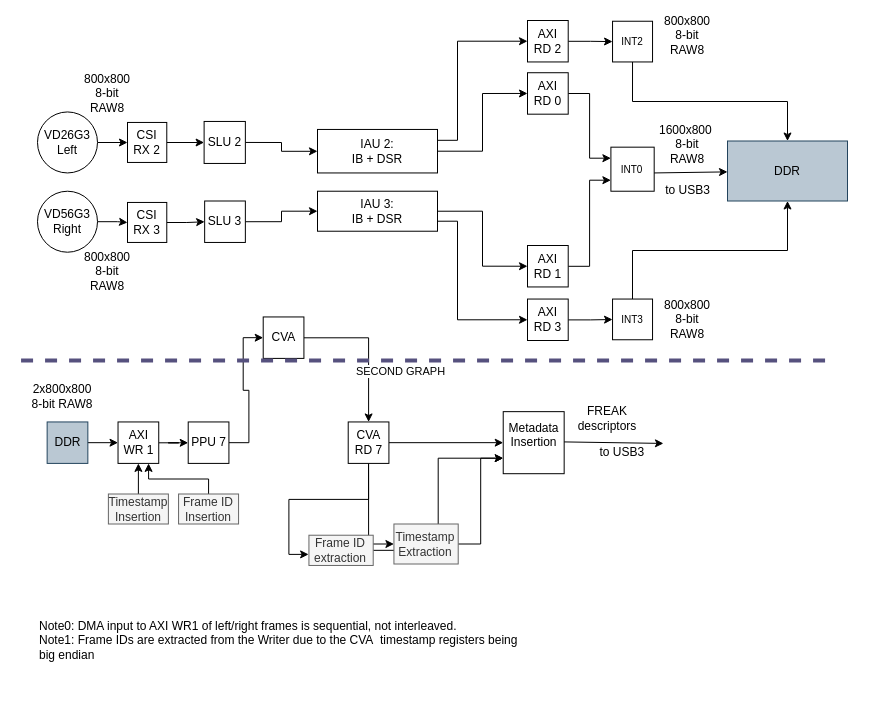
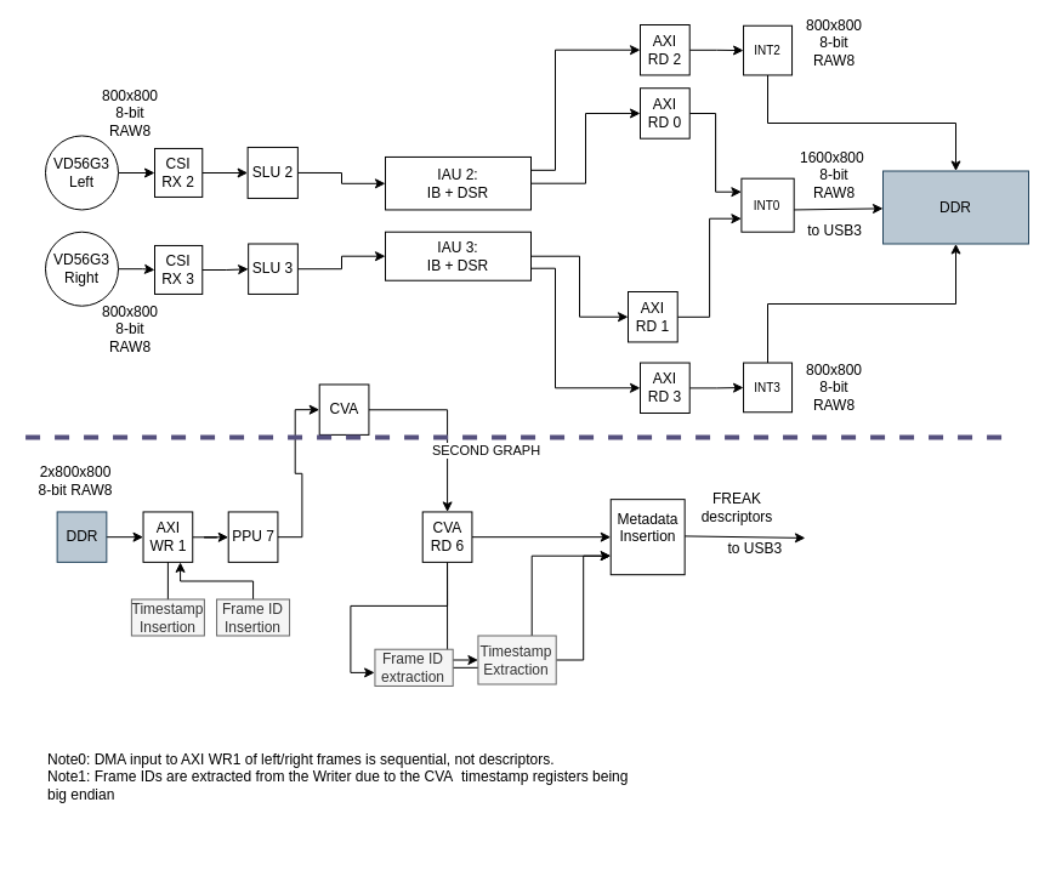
- <mxCell id="28" value="VD26G3&lt;br&gt;Left" style="ellipse;whiteSpace=wrap;html=1;aspect=fixed;" parent="1" vertex="1"><mxGeometry x="37" y="111.45" width="60" height="61" as="geometry" /></mxCell>
+ <mxCell id="28" value="VD56G3&lt;br&gt;Left" style="ellipse;whiteSpace=wrap;html=1;aspect=fixed;" parent="1" vertex="1"><mxGeometry x="37" y="111.45" width="60" height="61" as="geometry" /></mxCell>
- <mxCell id="57" value="AXI RD 1" style="whiteSpace=wrap;html=1;aspect=fixed;" parent="1" vertex="1"><mxGeometry x="527" y="245" width="40.71" height="41.45" as="geometry" /></mxCell>
+ <mxCell id="57" value="AXI RD 1" style="whiteSpace=wrap;html=1;aspect=fixed;" parent="1" vertex="1"><mxGeometry x="517" y="240" width="40.71" height="41.45" as="geometry" /></mxCell>
- <mxCell id="9" value="CVA&lt;br&gt;RD 7" style="whiteSpace=wrap;html=1;aspect=fixed;" parent="1" vertex="1"><mxGeometry x="347.71" y="421.45" width="40.71" height="41.45" as="geometry" /></mxCell>
+ <mxCell id="9" value="CVA&lt;br&gt;RD 6" style="whiteSpace=wrap;html=1;aspect=fixed;" parent="1" vertex="1"><mxGeometry x="347.71" y="421.45" width="40.71" height="41.45" as="geometry" /></mxCell>
- <mxCell id="14" style="edgeStyle=orthogonalEdgeStyle;rounded=0;orthogonalLoop=1;jettySize=auto;html=1;exitX=0.5;exitY=0;exitDx=0;exitDy=0;" parent="1" source="15" target="12" edge="1"><mxGeometry relative="1" as="geometry" /></mxCell>
+ <mxCell id="14" style="edgeStyle=orthogonalEdgeStyle;rounded=0;orthogonalLoop=1;jettySize=auto;html=1;exitX=0.5;exitY=0;exitDx=0;exitDy=0;endArrow=none;" parent="1" source="15" target="12" edge="1"><mxGeometry relative="1" as="geometry" /></mxCell>
- <mxCell id="24" value="Note0: DMA input to AXI WR1 of left/right frames is sequential, not interleaved.&lt;br&gt;Note1: Frame IDs are extracted from the Writer due to the CVA&amp;nbsp; timestamp registers being big endian" style="text;html=1;align=left;verticalAlign=middle;whiteSpace=wrap;rounded=0;" parent="1" vertex="1"><mxGeometry x="37" y="580" width="490" height="120" as="geometry" /></mxCell>
+ <mxCell id="24" value="Note0: DMA input to AXI WR1 of left/right frames is sequential, not descriptors.&lt;br&gt;Note1: Frame IDs are extracted from the Writer due to the CVA&amp;nbsp; timestamp registers being big endian" style="text;html=1;align=left;verticalAlign=middle;whiteSpace=wrap;rounded=0;" parent="1" vertex="1"><mxGeometry x="37" y="580" width="490" height="120" as="geometry" /></mxCell>
